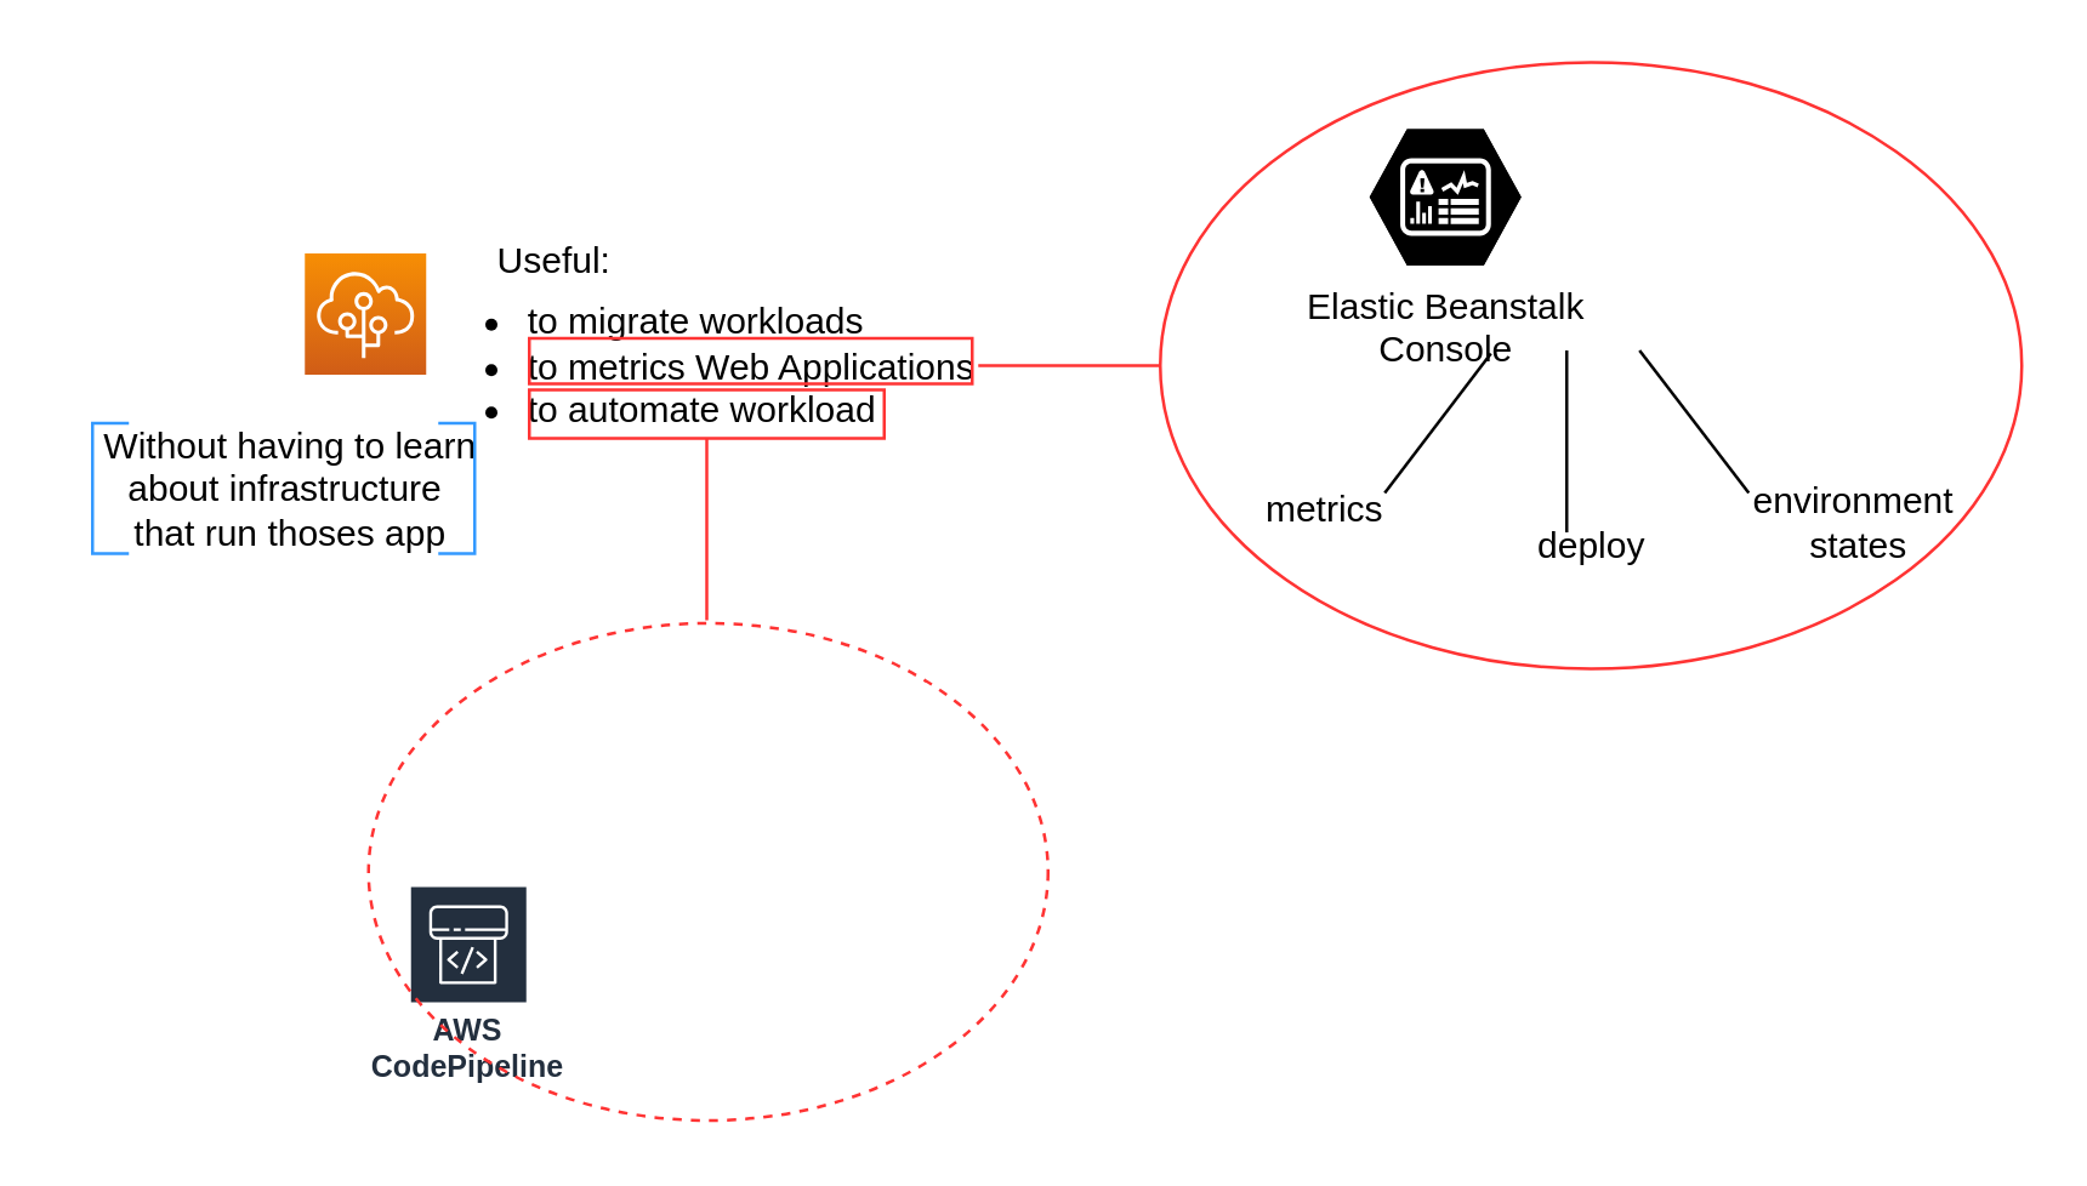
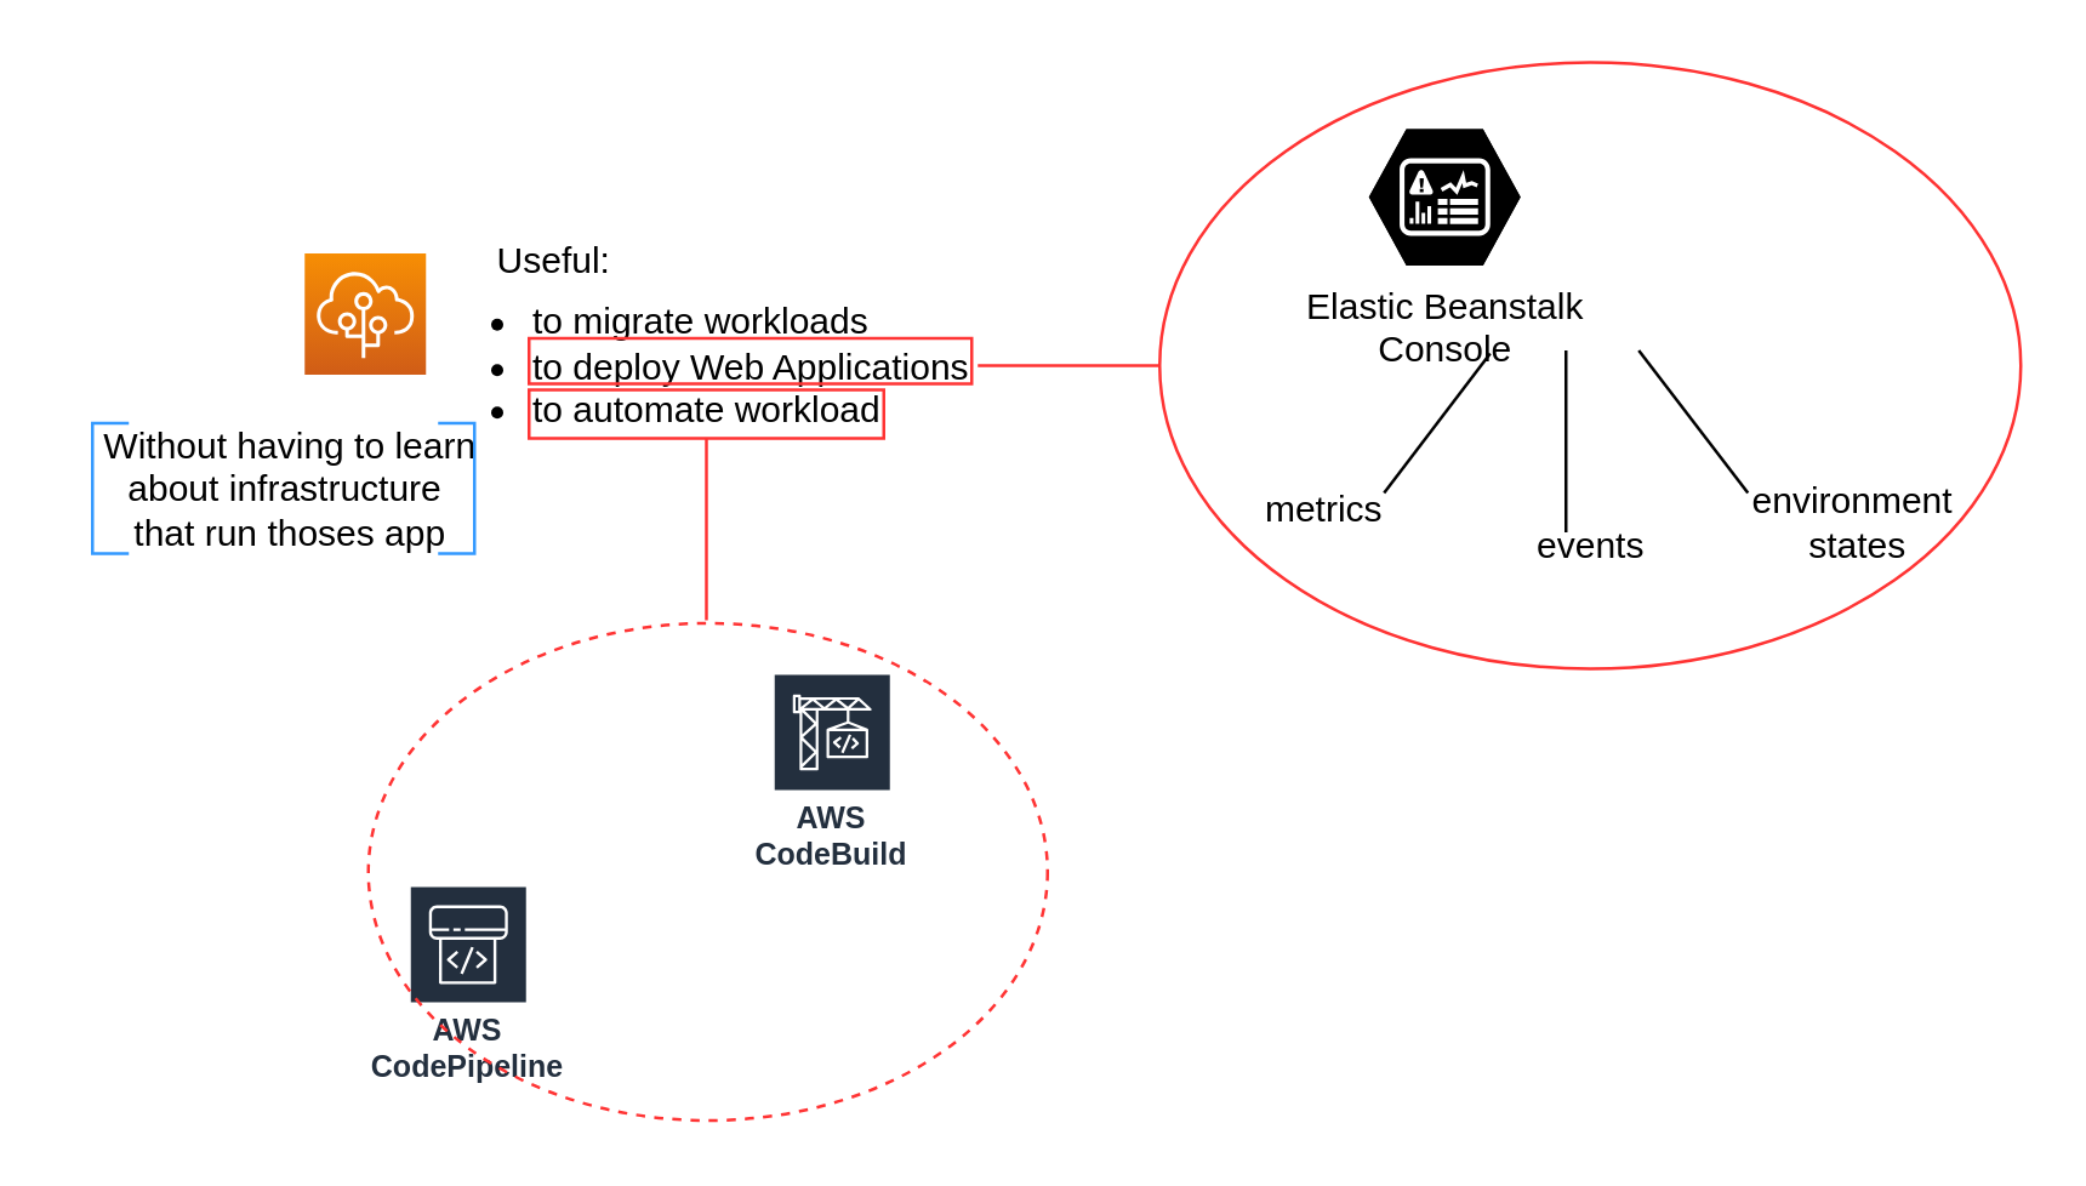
- <mxCell id="3" value="&lt;br style=&quot;text-align: left;&quot;&gt;&lt;br style=&quot;text-align: left;&quot;&gt;&lt;ul style=&quot;text-align: left;&quot;&gt;&lt;li&gt;to migrate workloads&lt;/li&gt;&lt;li&gt;to metrics Web Applications&lt;/li&gt;&lt;li&gt;to automate workload&lt;/li&gt;&lt;/ul&gt;" style="text;html=1;align=center;verticalAlign=middle;resizable=0;points=[];autosize=1;strokeColor=none;fillColor=none;" vertex="1" parent="1"><mxGeometry x="122" y="51" width="210" height="110" as="geometry" /></mxCell>
+ <mxCell id="3" value="&lt;br style=&quot;text-align: left;&quot;&gt;&lt;br style=&quot;text-align: left;&quot;&gt;&lt;ul style=&quot;text-align: left;&quot;&gt;&lt;li&gt;to migrate workloads&lt;/li&gt;&lt;li&gt;to deploy Web Applications&lt;/li&gt;&lt;li&gt;to automate workload&lt;/li&gt;&lt;/ul&gt;" style="text;html=1;align=center;verticalAlign=middle;resizable=0;points=[];autosize=1;strokeColor=none;fillColor=none;" vertex="1" parent="1"><mxGeometry x="122" y="51" width="210" height="110" as="geometry" /></mxCell>
- <mxCell id="20" value="deploy" style="text;html=1;align=center;verticalAlign=middle;resizable=0;points=[];autosize=1;strokeColor=none;fillColor=none;" vertex="1" parent="1"><mxGeometry x="494" y="165" width="60" height="30" as="geometry" /></mxCell>
+ <mxCell id="20" value="events" style="text;html=1;align=center;verticalAlign=middle;resizable=0;points=[];autosize=1;strokeColor=none;fillColor=none;" vertex="1" parent="1"><mxGeometry x="494" y="165" width="60" height="30" as="geometry" /></mxCell>
+ <mxCell id="5" value="AWS CodeBuild" style="sketch=0;outlineConnect=0;fontColor=#232F3E;gradientColor=none;strokeColor=#ffffff;fillColor=#232F3E;dashed=0;verticalLabelPosition=middle;verticalAlign=bottom;align=center;html=1;whiteSpace=wrap;fontSize=10;fontStyle=1;spacing=3;shape=mxgraph.aws4.productIcon;prIcon=mxgraph.aws4.codebuild;" vertex="1" parent="1"><mxGeometry x="254" y="221" width="40" height="70" as="geometry" /></mxCell>
